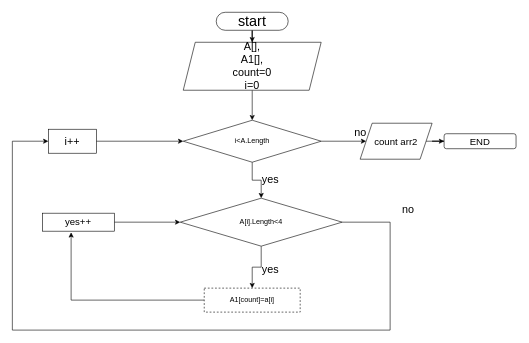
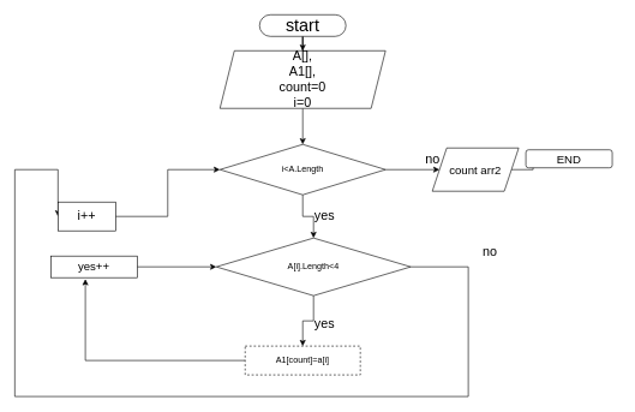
- <mxCell id="24" value="i++" style="whiteSpace=wrap;html=1;fontSize=18;" parent="1" vertex="1"><mxGeometry x="80" y="215" width="80" height="40" as="geometry" /></mxCell>
+ <mxCell id="24" value="i++" style="whiteSpace=wrap;html=1;fontSize=18;" parent="1" vertex="1"><mxGeometry x="80" y="280" width="80" height="40" as="geometry" /></mxCell>
- <mxCell id="18" value="&lt;font size=&quot;3&quot;&gt;END&lt;/font&gt;" style="rounded=1;whiteSpace=wrap;html=1;" parent="1" vertex="1"><mxGeometry x="740" y="222.5" width="120" height="25" as="geometry" /></mxCell>
+ <mxCell id="18" value="&lt;font size=&quot;3&quot;&gt;END&lt;/font&gt;" style="rounded=1;whiteSpace=wrap;html=1;" parent="1" vertex="1"><mxGeometry x="730" y="207.5" width="120" height="25" as="geometry" /></mxCell>
